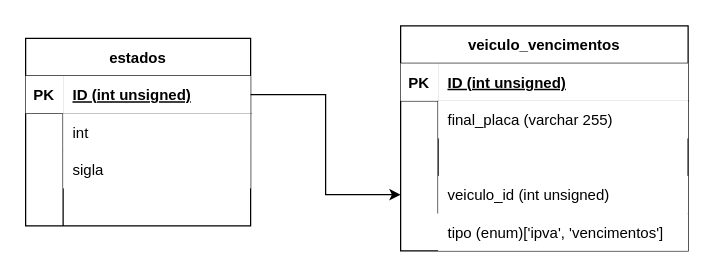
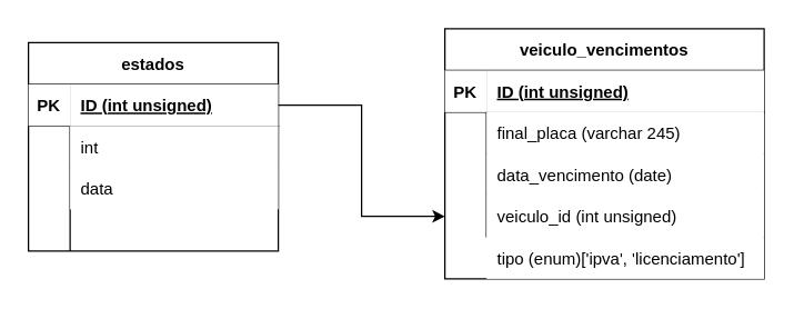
- <mxCell id="8" value="final_placa (varchar 255)" style="shape=partialRectangle;connectable=0;top=0;left=0;bottom=0;right=0;align=left;spacingLeft=6;overflow=hidden;labelBackgroundColor=none;labelBorderColor=none;" vertex="1" parent="6"><mxGeometry x="30" width="200" height="30" as="geometry" /></mxCell>
+ <mxCell id="8" value="final_placa (varchar 245)" style="shape=partialRectangle;connectable=0;top=0;left=0;bottom=0;right=0;align=left;spacingLeft=6;overflow=hidden;labelBackgroundColor=none;labelBorderColor=none;" vertex="1" parent="6"><mxGeometry x="30" width="200" height="30" as="geometry" /></mxCell>
+ <mxCell id="11" value="data_vencimento (date)" style="shape=partialRectangle;connectable=0;top=0;left=0;bottom=0;right=0;align=left;spacingLeft=6;overflow=hidden;labelBackgroundColor=none;" vertex="1" parent="9"><mxGeometry x="30" width="200" height="30" as="geometry" /></mxCell>
- <mxCell id="25" value="sigla" style="shape=partialRectangle;connectable=0;top=0;left=0;bottom=0;right=0;align=left;spacingLeft=6;overflow=hidden;labelBackgroundColor=none;" vertex="1" parent="23"><mxGeometry x="30" width="150" height="30" as="geometry" /></mxCell>
+ <mxCell id="25" value="data" style="shape=partialRectangle;connectable=0;top=0;left=0;bottom=0;right=0;align=left;spacingLeft=6;overflow=hidden;labelBackgroundColor=none;" vertex="1" parent="23"><mxGeometry x="30" width="150" height="30" as="geometry" /></mxCell>
- <mxCell id="30" value="tipo (enum)['ipva', 'vencimentos']" style="shape=partialRectangle;connectable=0;top=0;left=0;bottom=0;right=0;align=left;spacingLeft=6;overflow=hidden;labelBackgroundColor=none;" vertex="1" parent="1"><mxGeometry x="350" y="170" width="200" height="30" as="geometry" /></mxCell>
+ <mxCell id="30" value="tipo (enum)['ipva', 'licenciamento']" style="shape=partialRectangle;connectable=0;top=0;left=0;bottom=0;right=0;align=left;spacingLeft=6;overflow=hidden;labelBackgroundColor=none;" vertex="1" parent="1"><mxGeometry x="350" y="170" width="200" height="30" as="geometry" /></mxCell>
